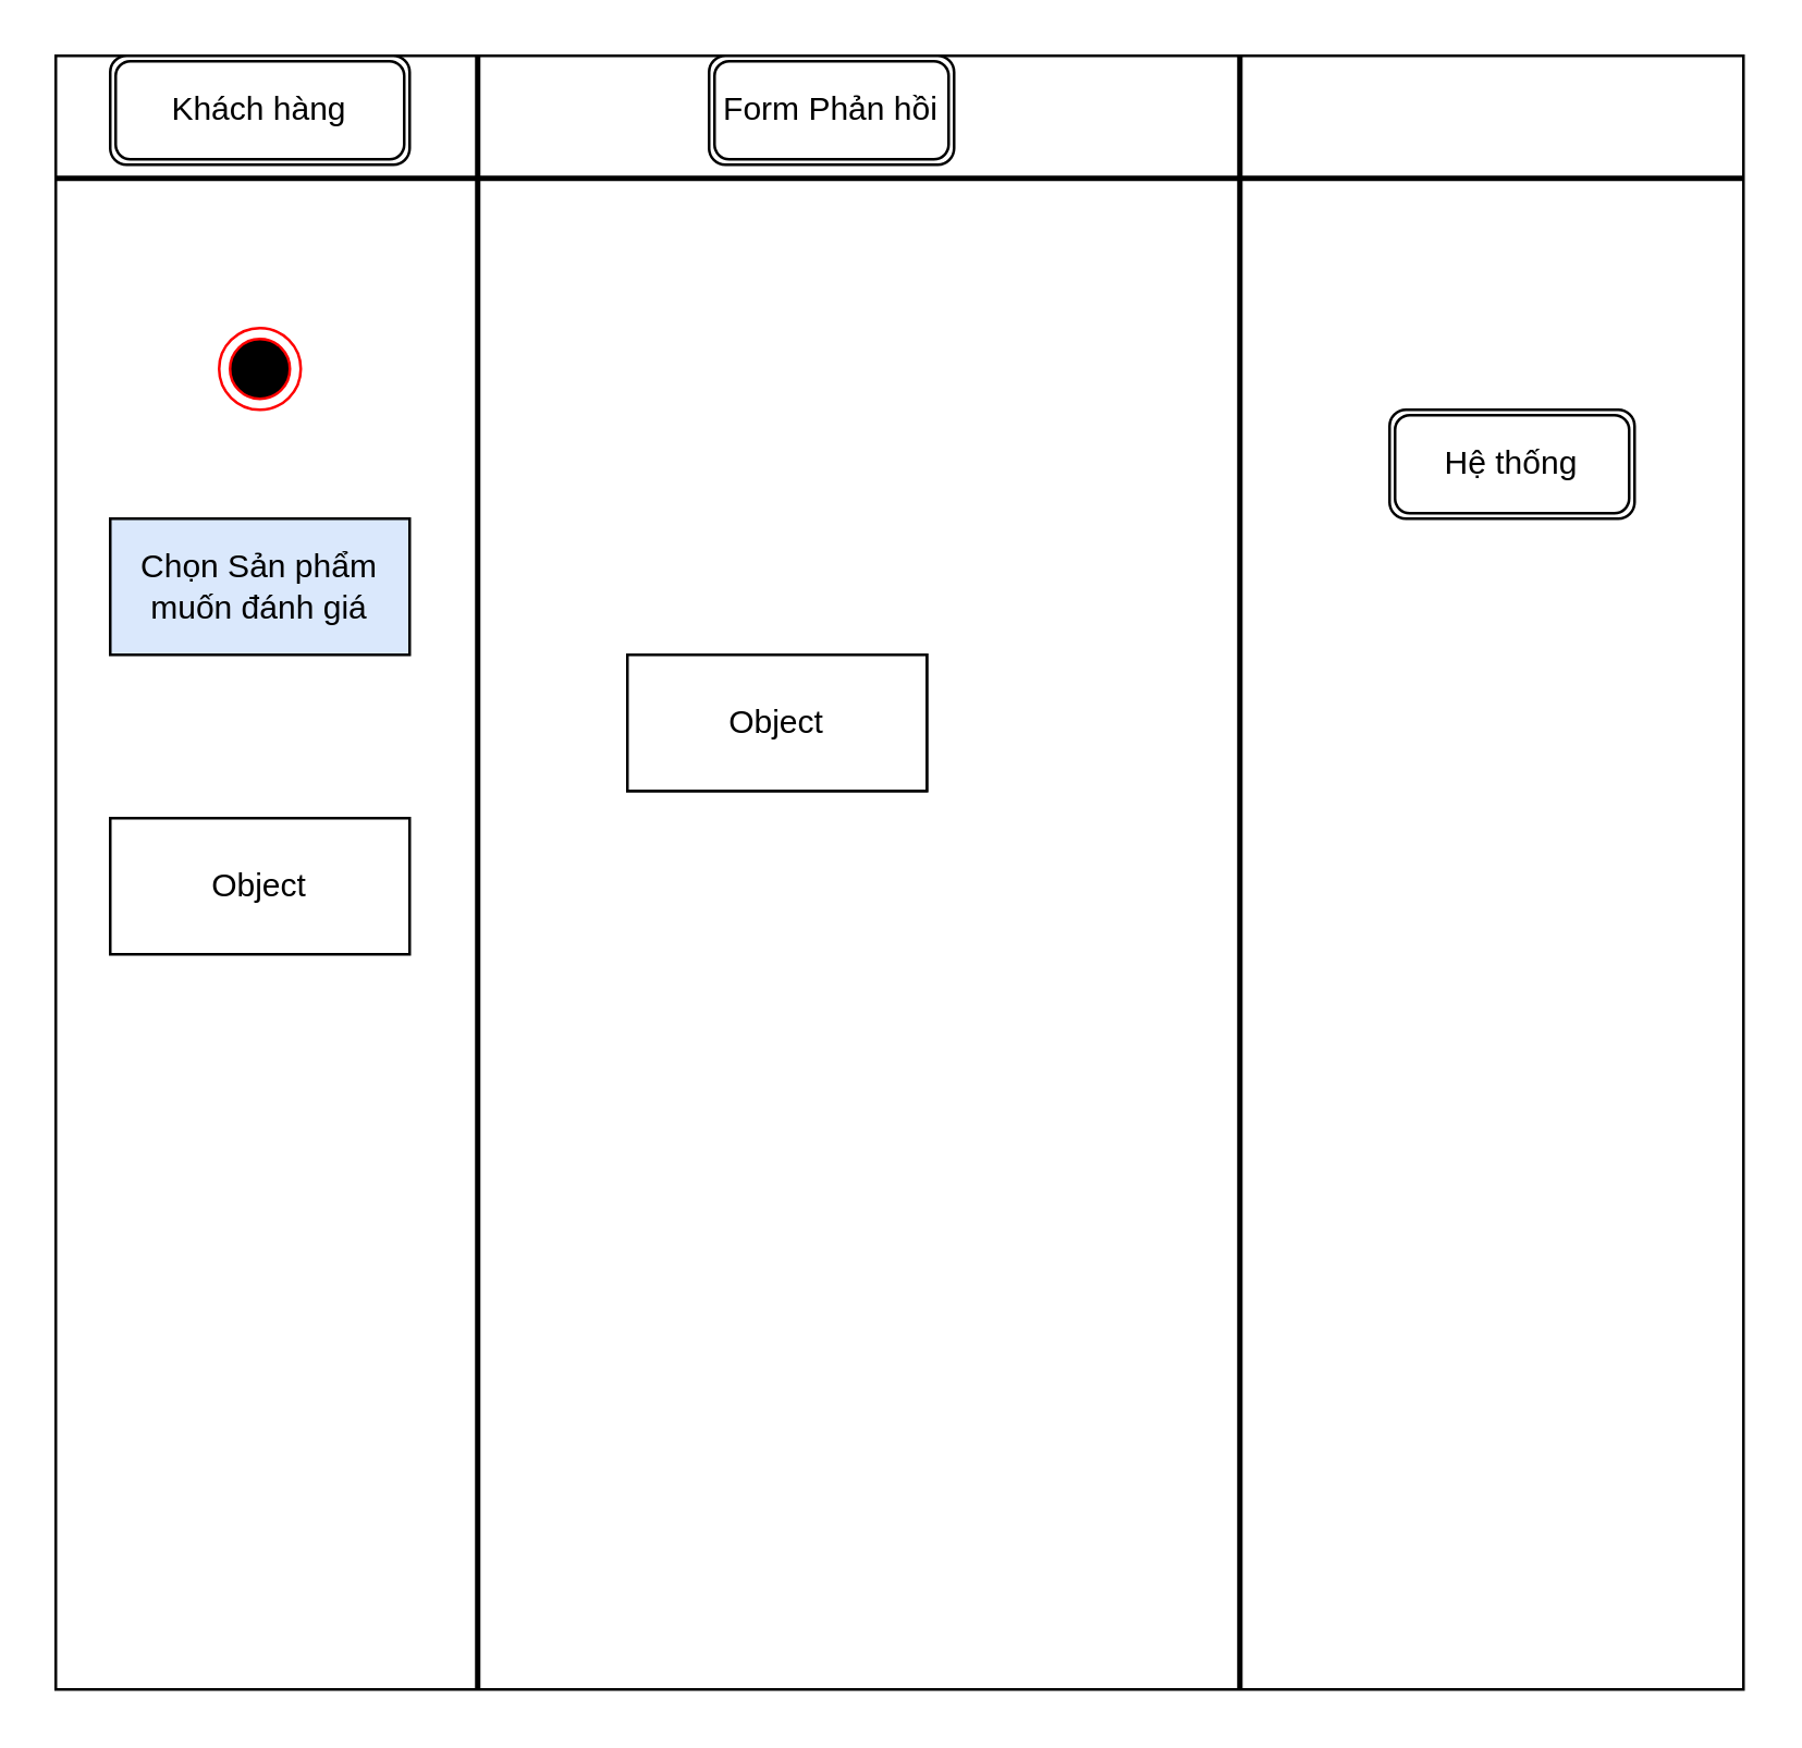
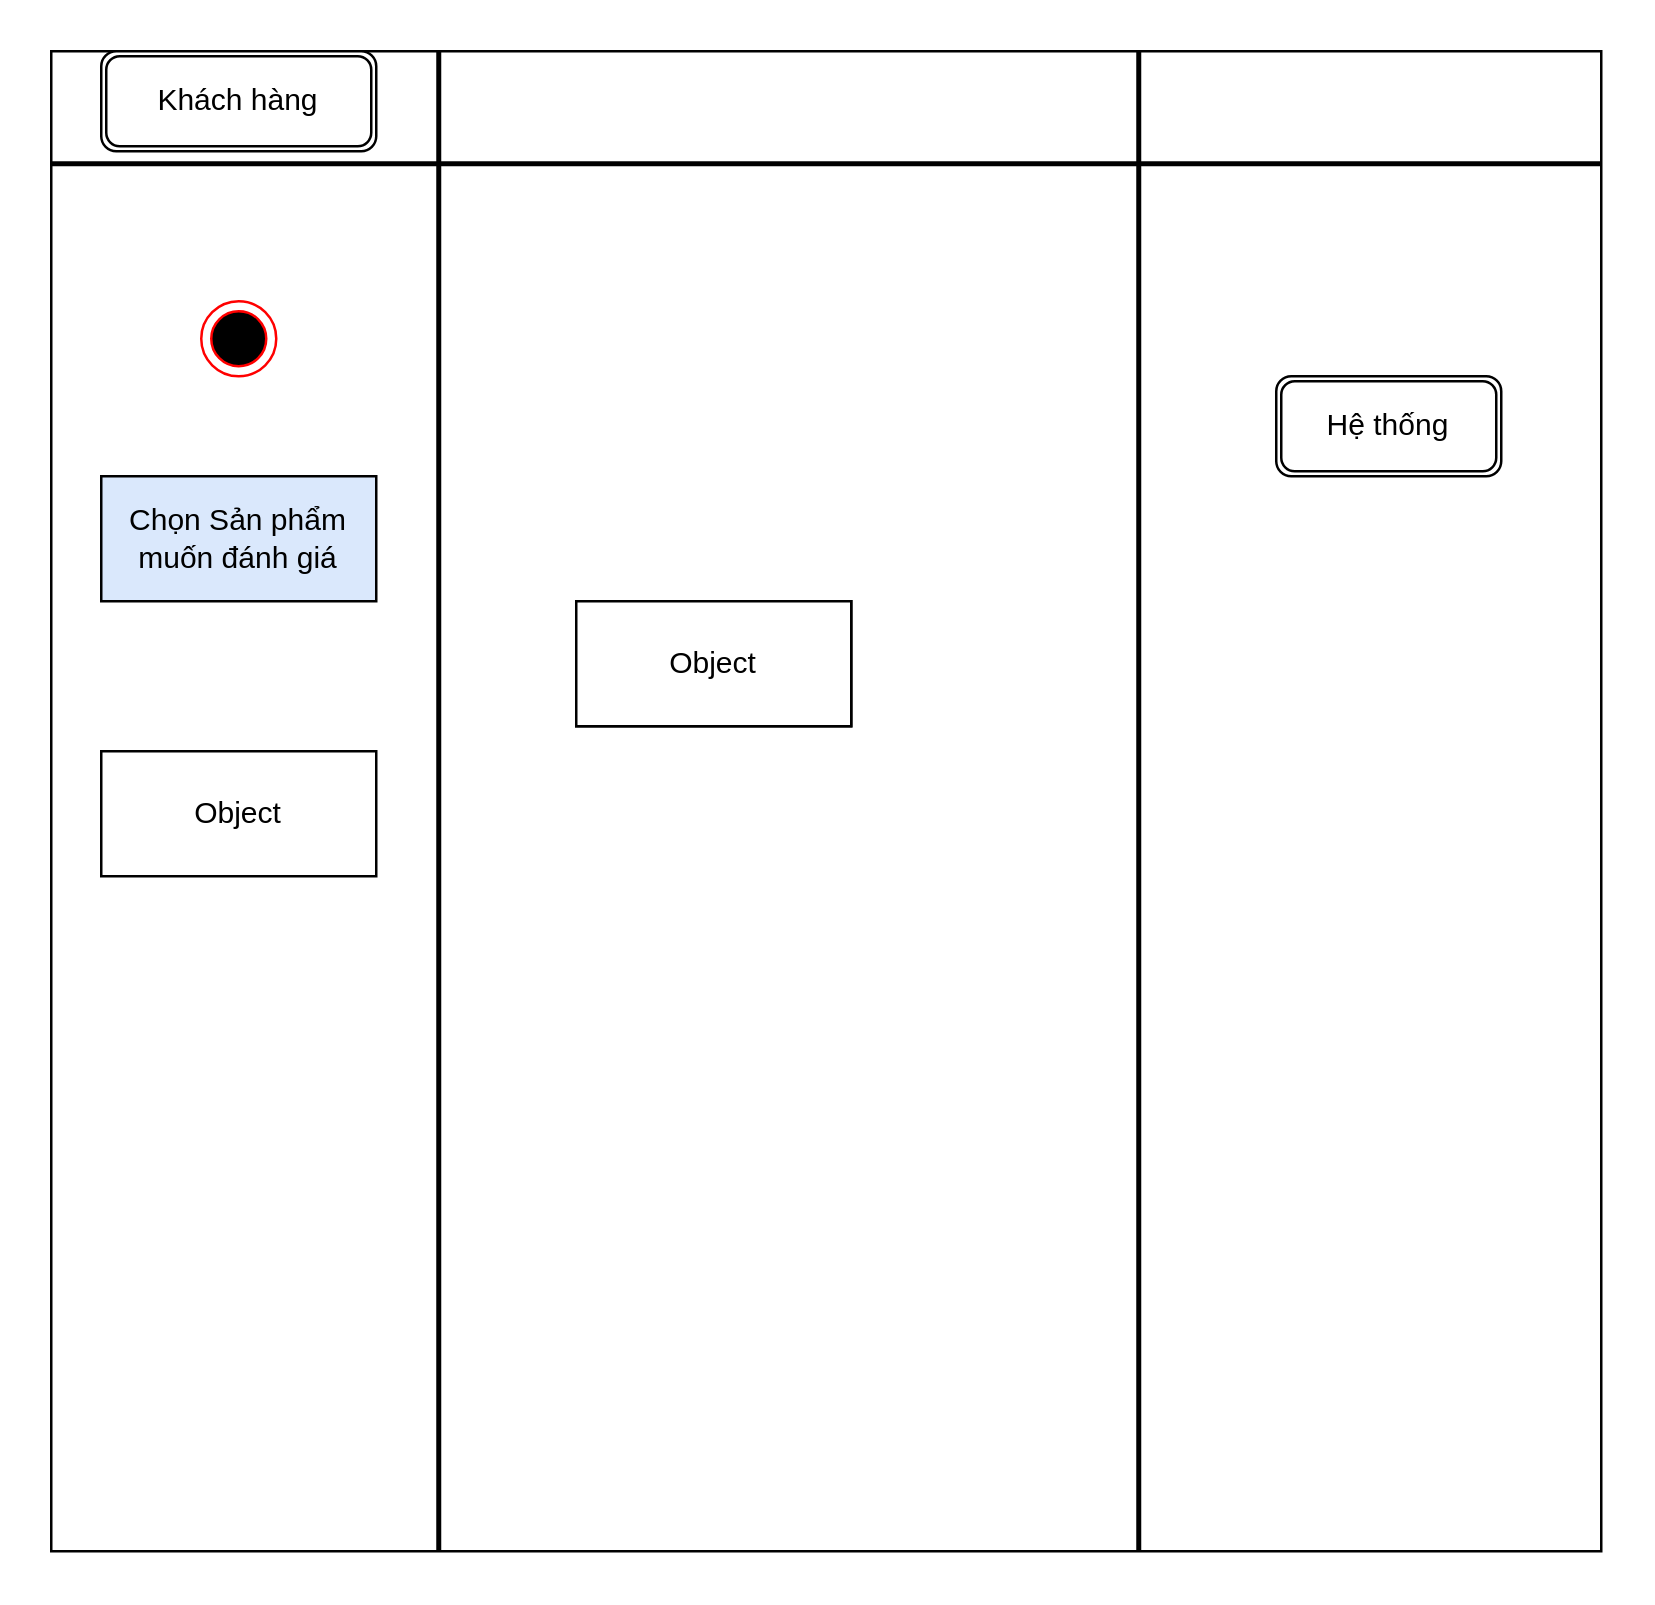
- <mxCell id="6" value="Form Phản hồi" style="shape=ext;double=1;rounded=1;whiteSpace=wrap;html=1;" vertex="1" parent="1"><mxGeometry x="260" y="20" width="90" height="40" as="geometry" /></mxCell>
